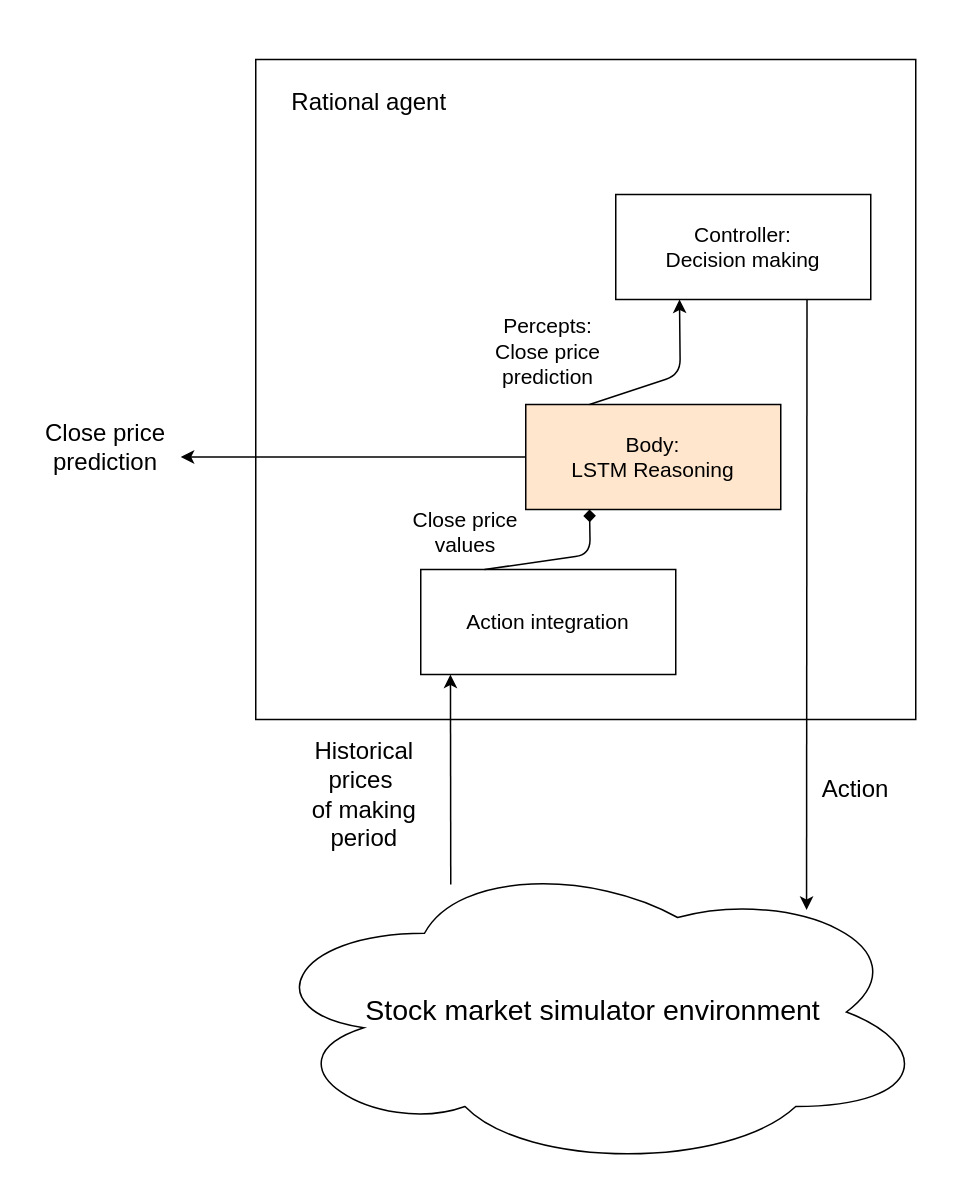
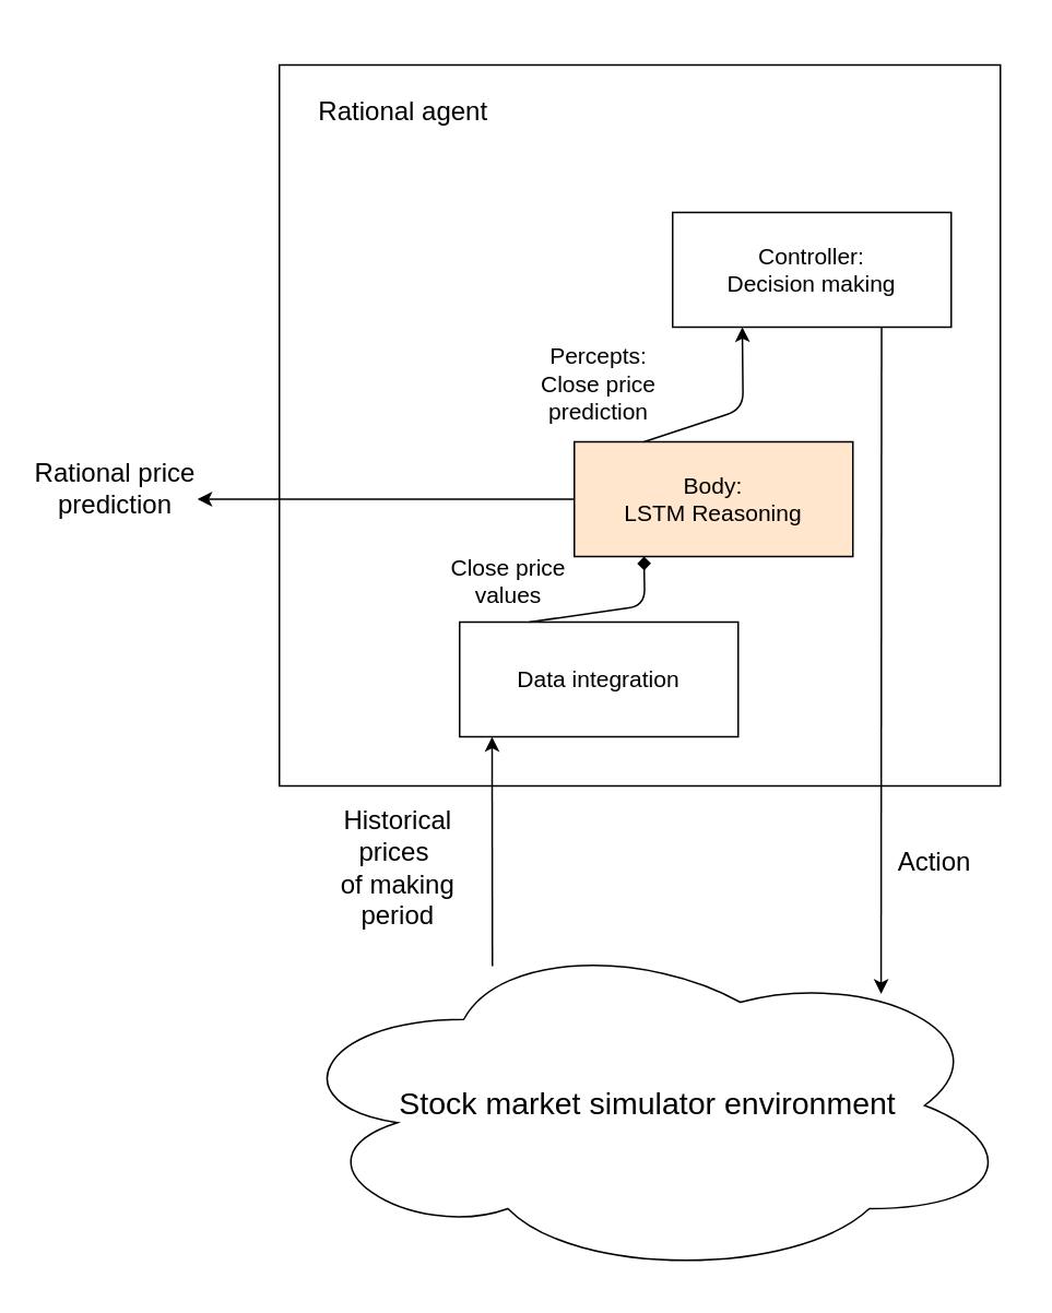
- <mxCell id="10" value="&lt;font face=&quot;helvetica&quot;&gt;&lt;span style=&quot;font-size: 16px&quot;&gt;Close price prediction&lt;/span&gt;&lt;/font&gt;" style="text;whiteSpace=wrap;html=1;align=center;" parent="1" vertex="1"><mxGeometry x="20" y="252.5" width="100" height="65" as="geometry" /></mxCell>
+ <mxCell id="10" value="&lt;font face=&quot;helvetica&quot;&gt;&lt;span style=&quot;font-size: 16px&quot;&gt;Rational price prediction&lt;/span&gt;&lt;/font&gt;" style="text;whiteSpace=wrap;html=1;align=center;" parent="1" vertex="1"><mxGeometry x="20" y="252.5" width="100" height="65" as="geometry" /></mxCell>
- <mxCell id="12" value="&lt;span style=&quot;font-size: 14px&quot;&gt;Action integration&lt;/span&gt;" style="rounded=0;whiteSpace=wrap;html=1;" vertex="1" parent="1"><mxGeometry x="280" y="360" width="170" height="70" as="geometry" /></mxCell>
+ <mxCell id="12" value="&lt;span style=&quot;font-size: 14px&quot;&gt;Data integration&lt;/span&gt;" style="rounded=0;whiteSpace=wrap;html=1;" vertex="1" parent="1"><mxGeometry x="280" y="360" width="170" height="70" as="geometry" /></mxCell>
